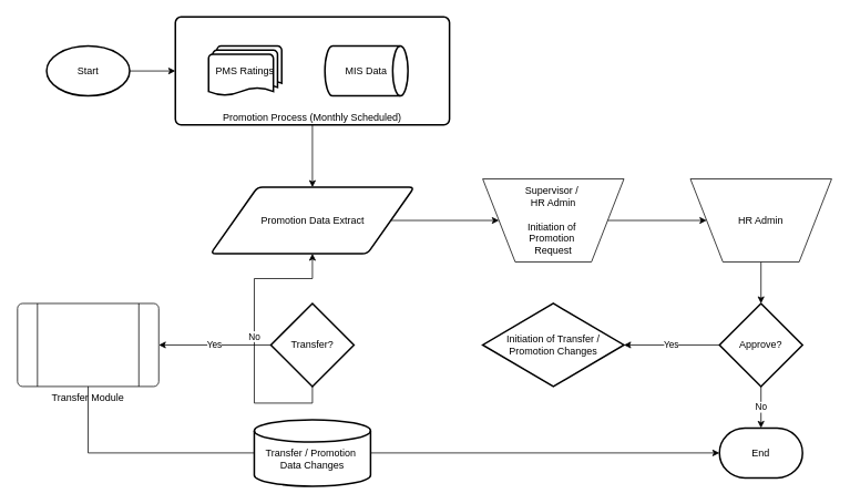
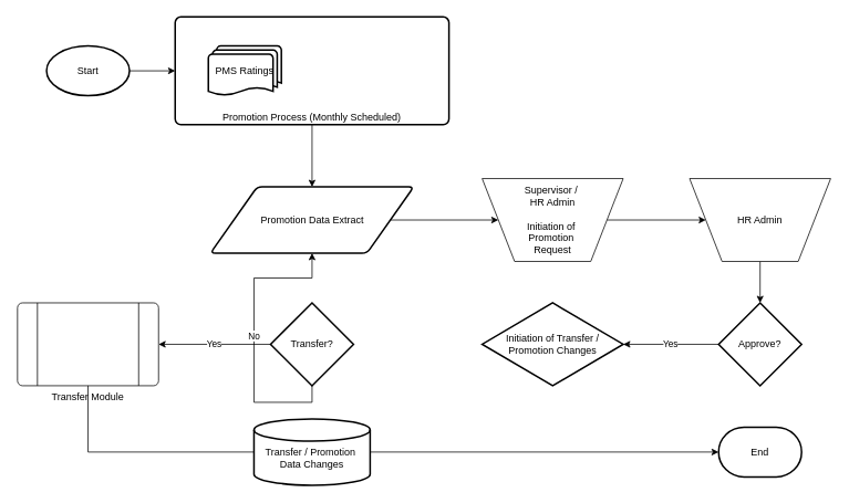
- <mxCell id="5" value="MIS Data" style="strokeWidth=2;html=1;shape=mxgraph.flowchart.direct_data;whiteSpace=wrap;" vertex="1" parent="1"><mxGeometry x="390" y="55" width="100" height="60" as="geometry" /></mxCell>
- <mxCell id="17" value="No" style="edgeStyle=orthogonalEdgeStyle;rounded=0;orthogonalLoop=1;jettySize=auto;html=1;exitX=0.5;exitY=1;exitDx=0;exitDy=0;exitPerimeter=0;entryX=0.5;entryY=0;entryDx=0;entryDy=0;entryPerimeter=0;" edge="1" parent="1" source="14" target="16"><mxGeometry relative="1" as="geometry" /></mxCell>
